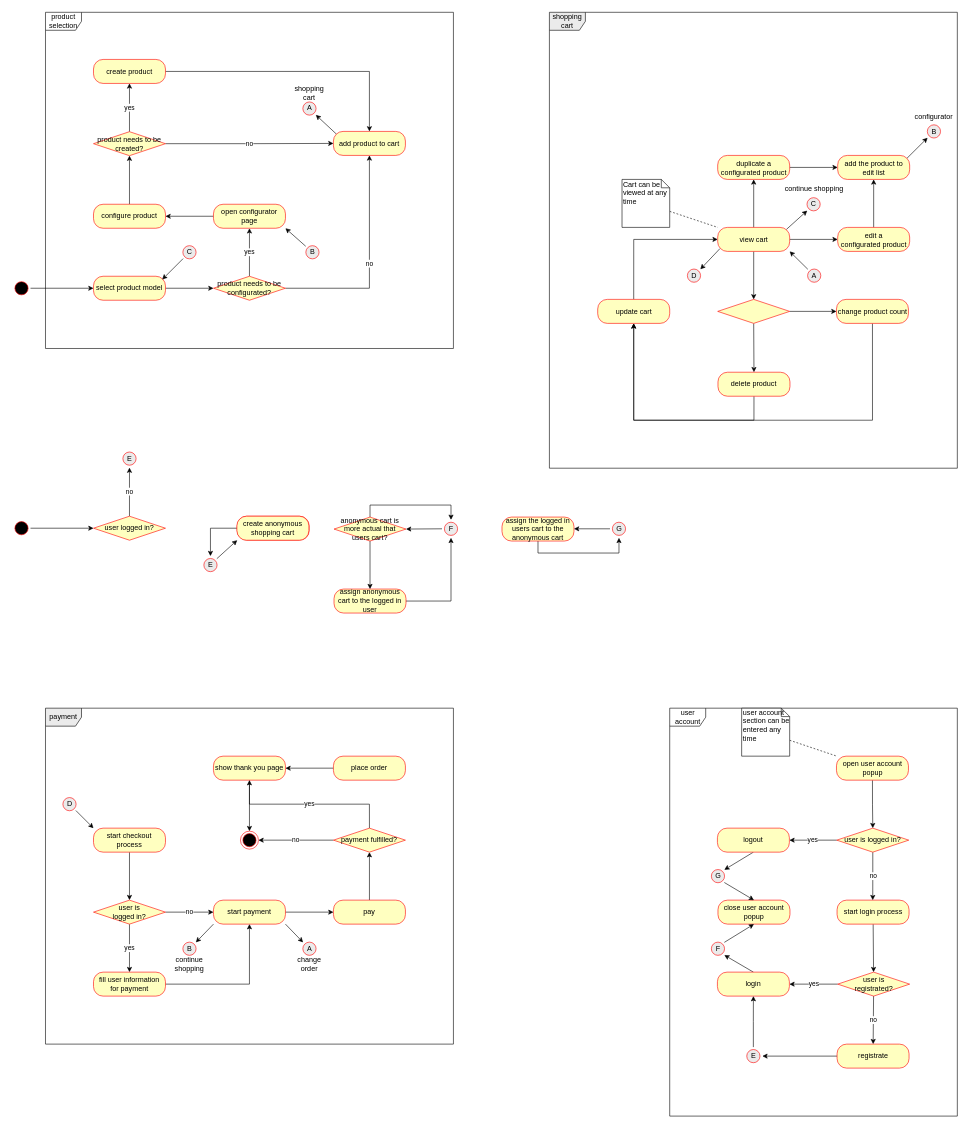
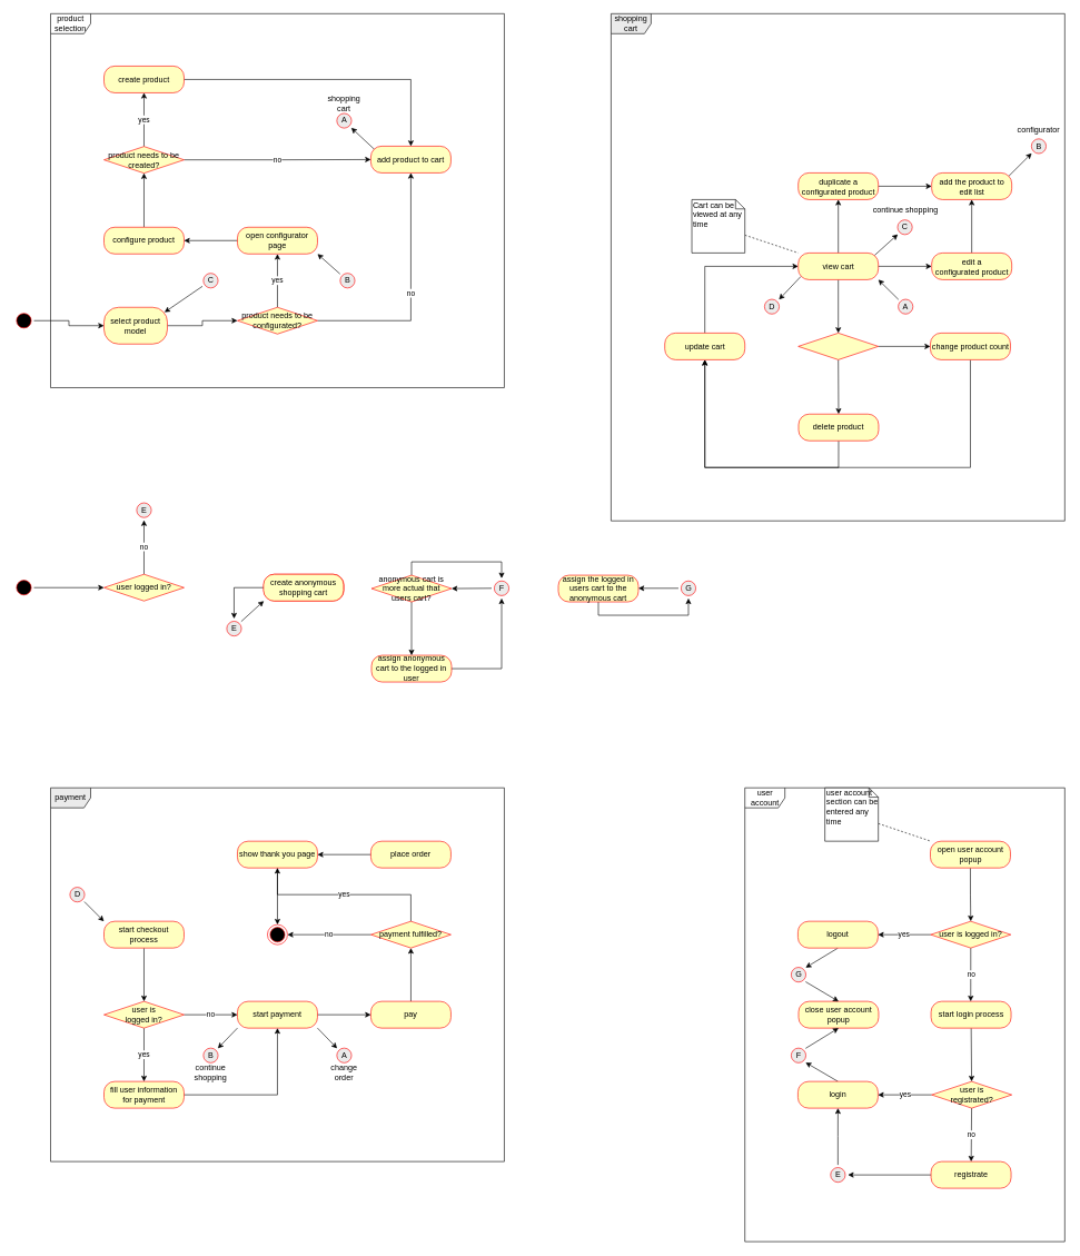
- <mxCell id="9" value="select product model" style="rounded=1;whiteSpace=wrap;html=1;arcSize=40;fontColor=#000000;fillColor=#ffffc0;strokeColor=#ff0000;" parent="1" vertex="1"><mxGeometry x="155.03" y="460" width="120" height="40" as="geometry" /></mxCell>
+ <mxCell id="9" value="select product model" style="rounded=1;whiteSpace=wrap;html=1;arcSize=40;fontColor=#000000;fillColor=#ffffc0;strokeColor=#ff0000;" parent="1" vertex="1"><mxGeometry x="155.03" y="460" width="95" height="55" as="geometry" /></mxCell>
